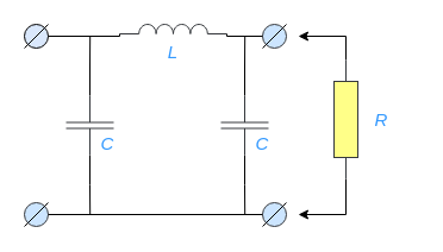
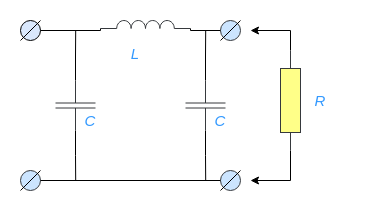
- <mxCell id="24" value="&lt;font color=&quot;#3399ff&quot;&gt;&lt;span style=&quot;font-size: 15px;&quot;&gt;&lt;i&gt;L&lt;/i&gt;&lt;/span&gt;&lt;/font&gt;" style="text;html=1;strokeColor=none;fillColor=none;align=center;verticalAlign=middle;whiteSpace=wrap;rounded=0;" vertex="1" parent="1"><mxGeometry x="115" y="28" width="60" height="30" as="geometry" /></mxCell>
+ <mxCell id="24" value="&lt;font color=&quot;#3399ff&quot;&gt;&lt;span style=&quot;font-size: 15px;&quot;&gt;&lt;i&gt;L&lt;/i&gt;&lt;/span&gt;&lt;/font&gt;" style="text;html=1;strokeColor=none;fillColor=none;align=center;verticalAlign=middle;whiteSpace=wrap;rounded=0;" vertex="1" parent="1"><mxGeometry x="105" y="38" width="60" height="30" as="geometry" /></mxCell>
